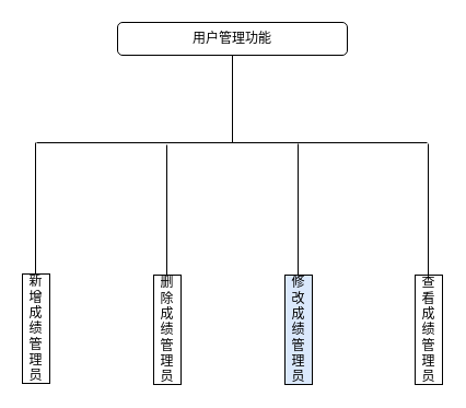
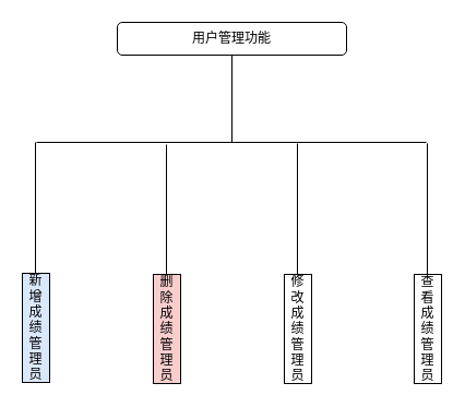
- <mxCell id="6" value="&lt;font face=&quot;宋体&quot;&gt;新增成绩管理员&lt;/font&gt;" style="rounded=0;whiteSpace=wrap;html=1;" vertex="1" parent="1"><mxGeometry x="20" y="250" width="25" height="100" as="geometry" /></mxCell>
+ <mxCell id="6" value="&lt;font face=&quot;宋体&quot;&gt;新增成绩管理员&lt;/font&gt;" style="rounded=0;whiteSpace=wrap;html=1;fillColor=#dae8fc;" vertex="1" parent="1"><mxGeometry x="20" y="250" width="25" height="100" as="geometry" /></mxCell>
- <mxCell id="4" value="&lt;font face=&quot;宋体&quot;&gt;删除成绩管理员&lt;/font&gt;" style="rounded=0;whiteSpace=wrap;html=1;" vertex="1" parent="1"><mxGeometry x="140" y="251" width="25" height="100" as="geometry" /></mxCell>
+ <mxCell id="4" value="&lt;font face=&quot;宋体&quot;&gt;删除成绩管理员&lt;/font&gt;" style="rounded=0;whiteSpace=wrap;html=1;fillColor=#f8cecc;" vertex="1" parent="1"><mxGeometry x="140" y="251" width="25" height="100" as="geometry" /></mxCell>
- <mxCell id="8" value="&lt;font face=&quot;宋体&quot;&gt;修改成绩管理员&lt;/font&gt;" style="rounded=0;whiteSpace=wrap;html=1;fillColor=#dae8fc;" vertex="1" parent="1"><mxGeometry x="260" y="251" width="25" height="100" as="geometry" /></mxCell>
+ <mxCell id="8" value="&lt;font face=&quot;宋体&quot;&gt;修改成绩管理员&lt;/font&gt;" style="rounded=0;whiteSpace=wrap;html=1;" vertex="1" parent="1"><mxGeometry x="260" y="251" width="25" height="100" as="geometry" /></mxCell>
